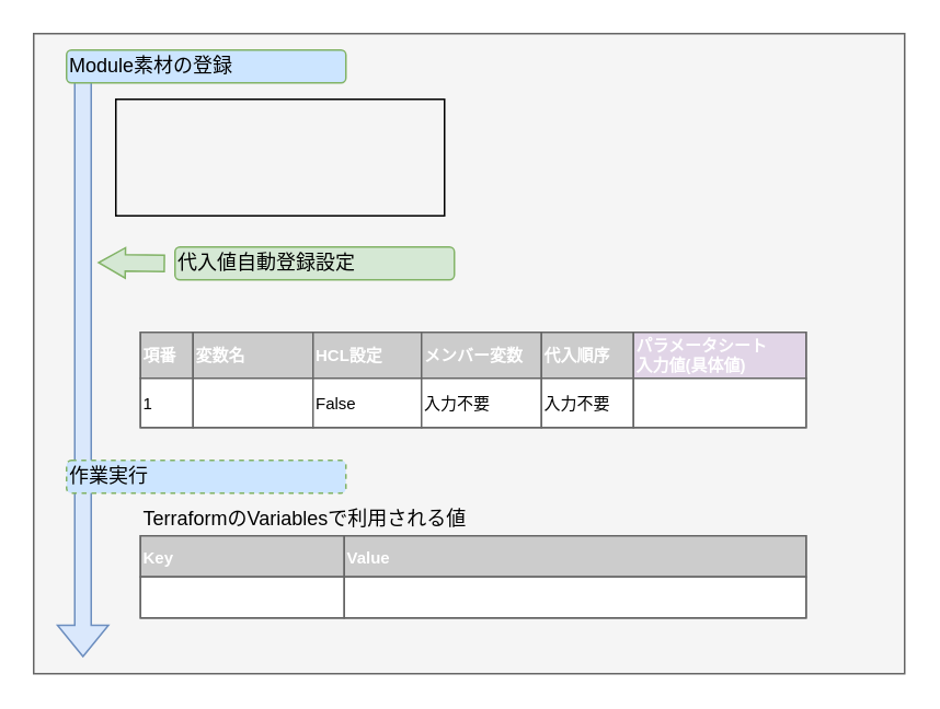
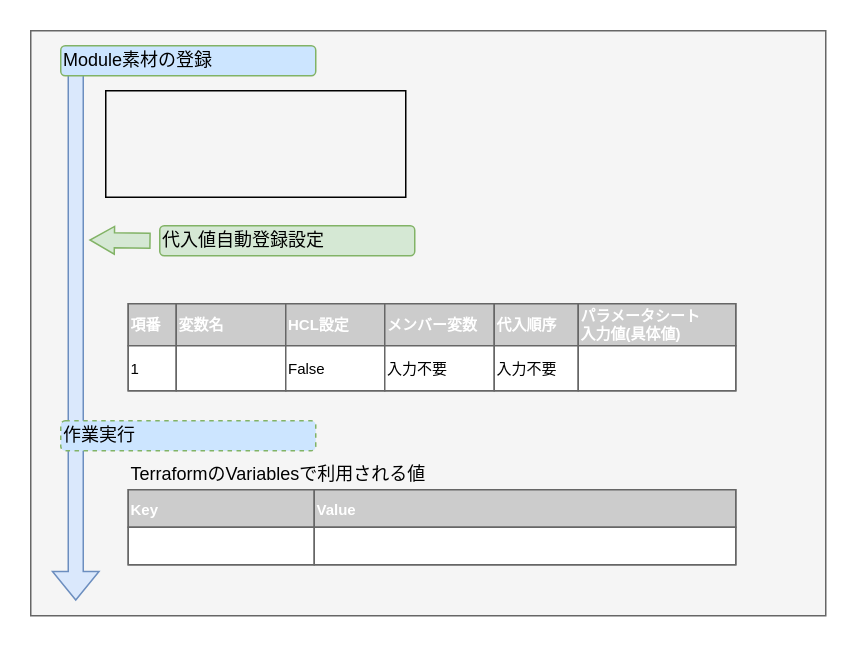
- <mxCell id="15" value="パラメータシート&lt;br style=&quot;font-size: 10px;&quot;&gt;入力値(具体値)" style="connectable=0;recursiveResize=0;strokeColor=inherit;fillColor=#e1d5e7;align=left;fontStyle=1;fontColor=#FFFFFF;html=1;fontSize=10;fillStyle=auto;" parent="9" vertex="1"><mxGeometry x="300" width="105" height="28" as="geometry"><mxRectangle width="105" height="28" as="alternateBounds" /></mxGeometry></mxCell>
+ <mxCell id="15" value="パラメータシート&lt;br style=&quot;font-size: 10px;&quot;&gt;入力値(具体値)" style="connectable=0;recursiveResize=0;strokeColor=inherit;fillColor=#CCCCCC;align=left;fontStyle=1;fontColor=#FFFFFF;html=1;fontSize=10;fillStyle=auto;" parent="9" vertex="1"><mxGeometry x="300" width="105" height="28" as="geometry"><mxRectangle width="105" height="28" as="alternateBounds" /></mxGeometry></mxCell>
